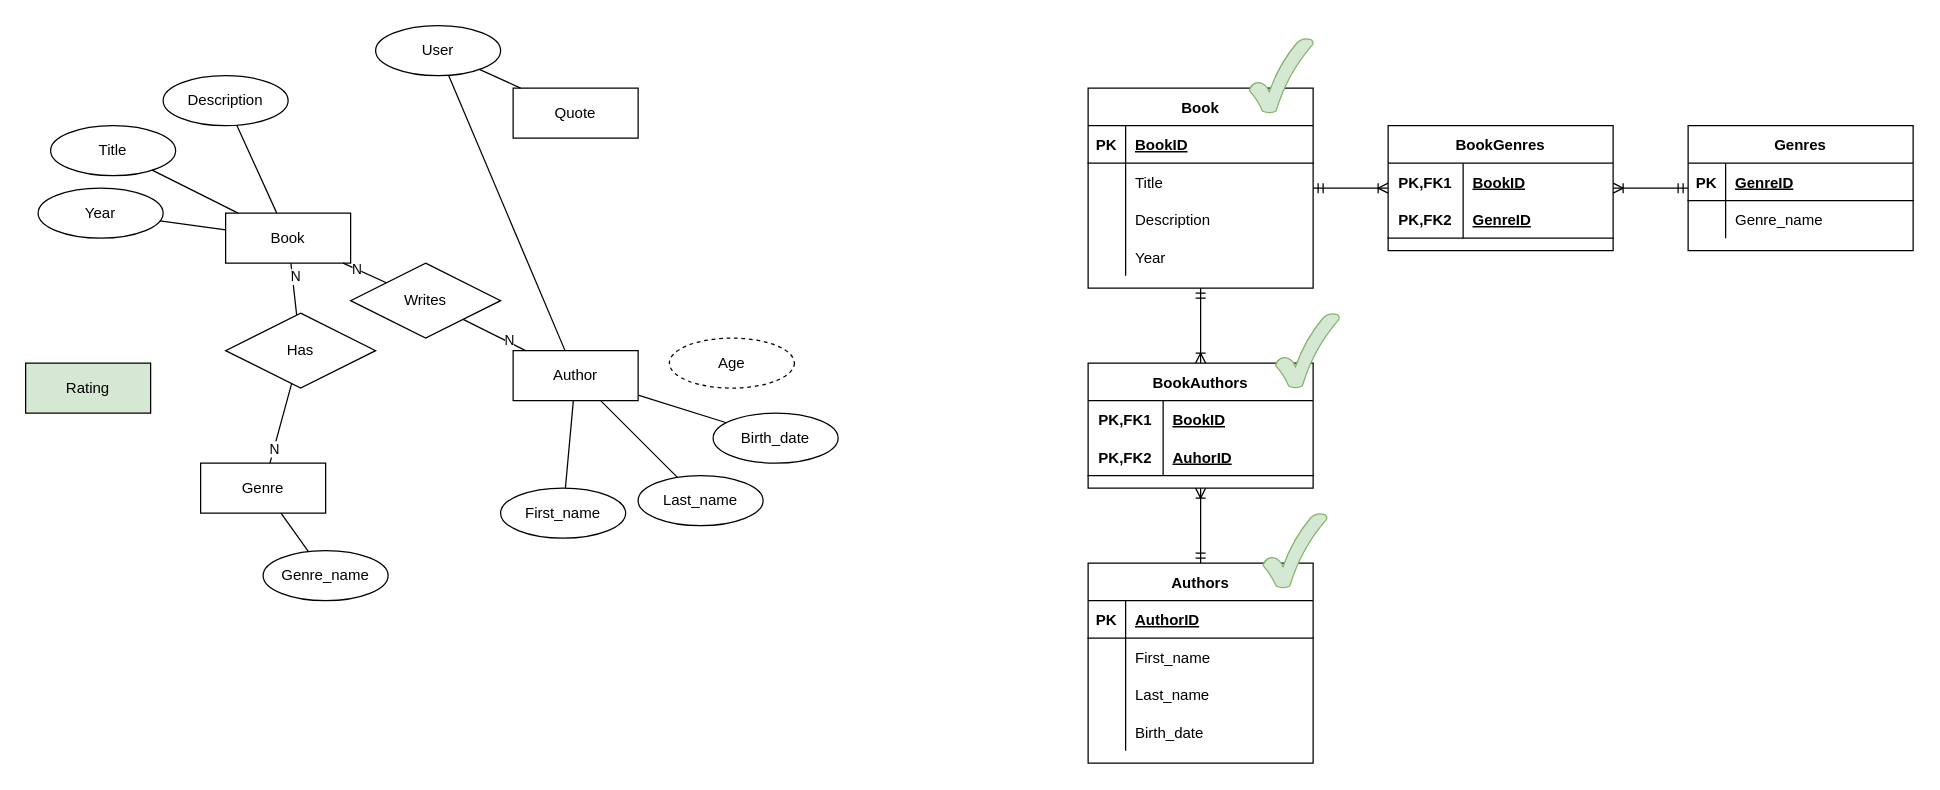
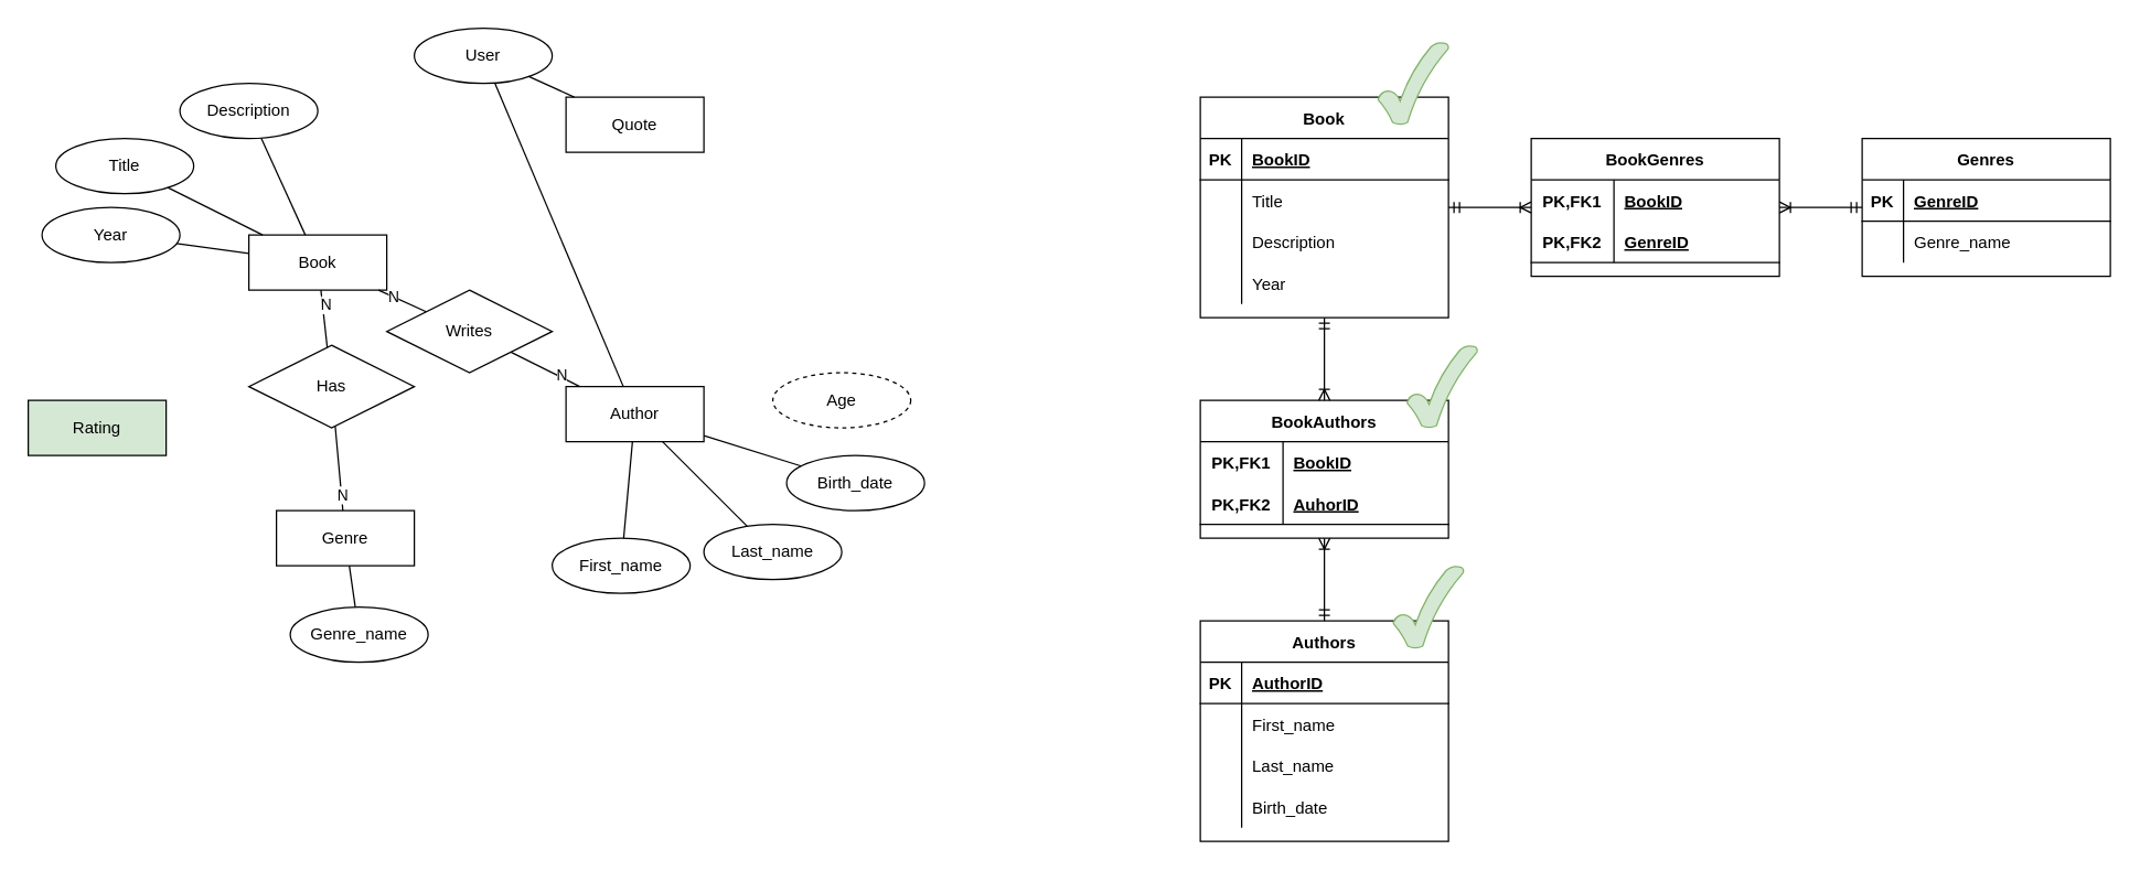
- <mxCell id="25" value="Age" style="ellipse;whiteSpace=wrap;html=1;align=center;dashed=1;" parent="1" vertex="1"><mxGeometry x="535" y="270" width="100" height="40" as="geometry" /></mxCell>
+ <mxCell id="25" value="Age" style="ellipse;whiteSpace=wrap;html=1;align=center;dashed=1;" parent="1" vertex="1"><mxGeometry x="560" y="270" width="100" height="40" as="geometry" /></mxCell>
- <mxCell id="6" value="Genre" style="whiteSpace=wrap;html=1;align=center;" parent="1" vertex="1"><mxGeometry x="160" y="370" width="100" height="40" as="geometry" /></mxCell>
+ <mxCell id="6" value="Genre" style="whiteSpace=wrap;html=1;align=center;" parent="1" vertex="1"><mxGeometry x="200" y="370" width="100" height="40" as="geometry" /></mxCell>
